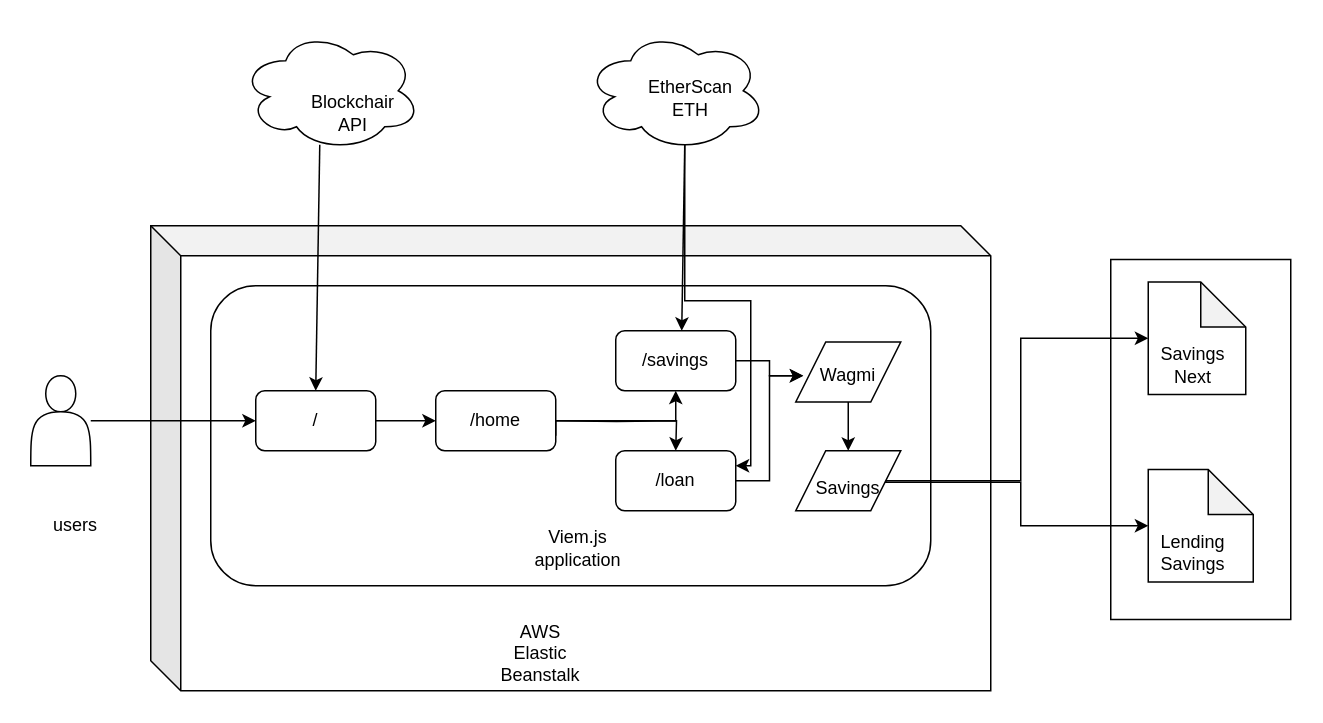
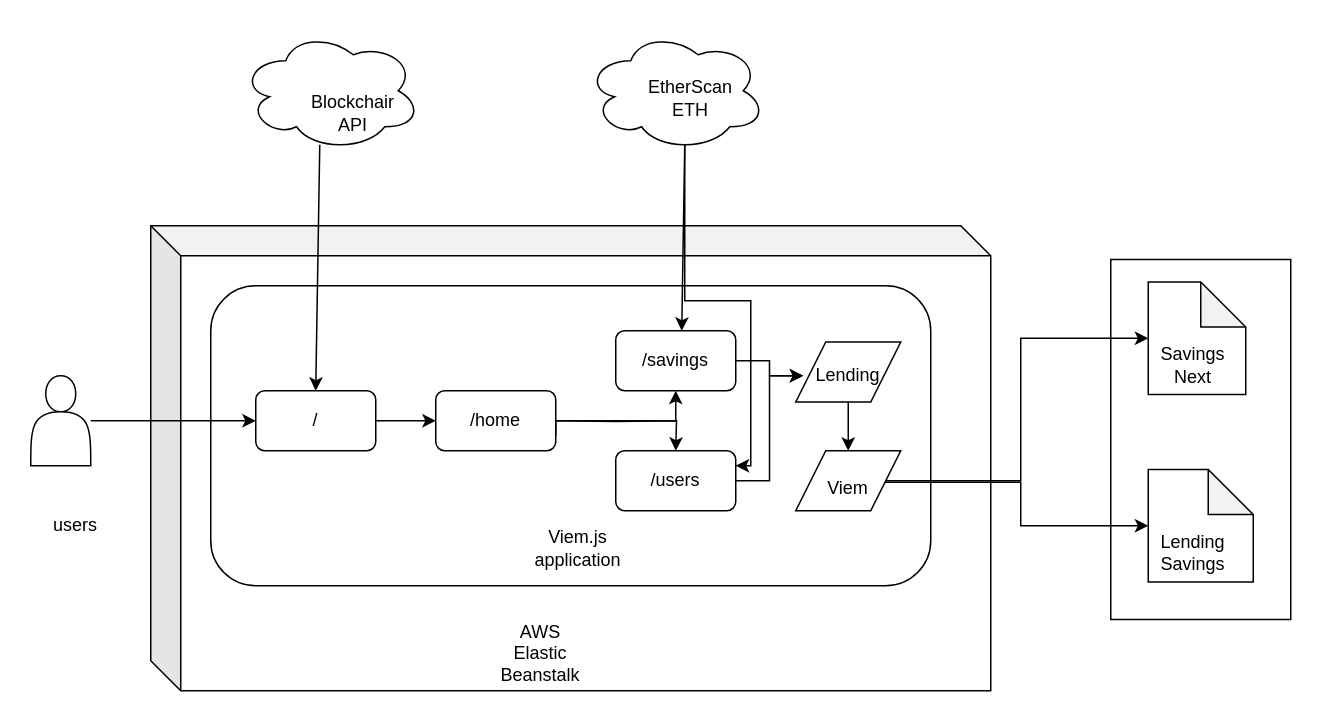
- <mxCell id="32" value="Wagmi" style="text;html=1;align=center;verticalAlign=middle;whiteSpace=wrap;rounded=0;" vertex="1" parent="1"><mxGeometry x="535" y="235" width="60" height="30" as="geometry" /></mxCell>
+ <mxCell id="32" value="Lending" style="text;html=1;align=center;verticalAlign=middle;whiteSpace=wrap;rounded=0;" vertex="1" parent="1"><mxGeometry x="535" y="235" width="60" height="30" as="geometry" /></mxCell>
- <mxCell id="24" value="/loan" style="text;html=1;align=center;verticalAlign=middle;whiteSpace=wrap;rounded=0;" vertex="1" parent="1"><mxGeometry x="420" y="305" width="60" height="30" as="geometry" /></mxCell>
+ <mxCell id="24" value="/users" style="text;html=1;align=center;verticalAlign=middle;whiteSpace=wrap;rounded=0;" vertex="1" parent="1"><mxGeometry x="420" y="305" width="60" height="30" as="geometry" /></mxCell>
- <mxCell id="33" value="Savings" style="text;html=1;align=center;verticalAlign=middle;whiteSpace=wrap;rounded=0;" vertex="1" parent="1"><mxGeometry x="535" y="310" width="60" height="30" as="geometry" /></mxCell>
+ <mxCell id="33" value="Viem" style="text;html=1;align=center;verticalAlign=middle;whiteSpace=wrap;rounded=0;" vertex="1" parent="1"><mxGeometry x="535" y="310" width="60" height="30" as="geometry" /></mxCell>
